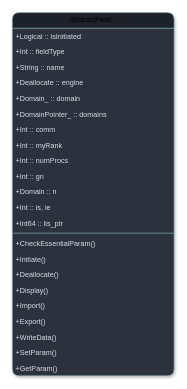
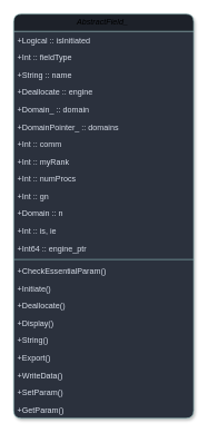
- <mxCell id="15" value="+Int64 :: lis_ptr" style="text;align=left;verticalAlign=middle;spacingLeft=4;spacingRight=4;overflow=hidden;rotatable=0;points=[[0,0.5],[1,0.5]];portConstraint=eastwest;rounded=0;shadow=0;html=0;fillColor=none;strokeColor=none;fontStyle=0;startSize=26;strokeWidth=1;fontColor=#D8DEE9;" vertex="1" parent="2"><mxGeometry y="338" width="270" height="26" as="geometry" /></mxCell>
+ <mxCell id="15" value="+Int64 :: engine_ptr" style="text;align=left;verticalAlign=middle;spacingLeft=4;spacingRight=4;overflow=hidden;rotatable=0;points=[[0,0.5],[1,0.5]];portConstraint=eastwest;rounded=0;shadow=0;html=0;fillColor=none;strokeColor=none;fontStyle=0;startSize=26;strokeWidth=1;fontColor=#D8DEE9;" vertex="1" parent="2"><mxGeometry y="338" width="270" height="26" as="geometry" /></mxCell>
- <mxCell id="21" value="+Import()" style="text;align=left;verticalAlign=middle;spacingLeft=4;spacingRight=4;overflow=hidden;rotatable=0;points=[[0,0.5],[1,0.5]];portConstraint=eastwest;fillColor=none;strokeColor=none;fontStyle=0;startSize=26;rounded=0;shadow=0;strokeWidth=1;fontColor=#D8DEE9;" vertex="1" parent="2"><mxGeometry y="476" width="270" height="26" as="geometry" /></mxCell>
+ <mxCell id="21" value="+String()" style="text;align=left;verticalAlign=middle;spacingLeft=4;spacingRight=4;overflow=hidden;rotatable=0;points=[[0,0.5],[1,0.5]];portConstraint=eastwest;fillColor=none;strokeColor=none;fontStyle=0;startSize=26;rounded=0;shadow=0;strokeWidth=1;fontColor=#D8DEE9;" vertex="1" parent="2"><mxGeometry y="476" width="270" height="26" as="geometry" /></mxCell>
